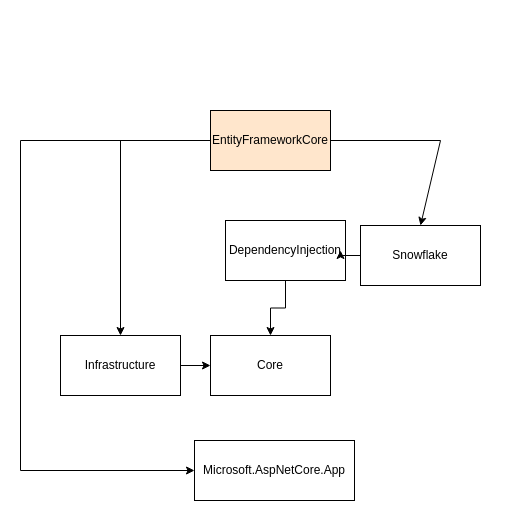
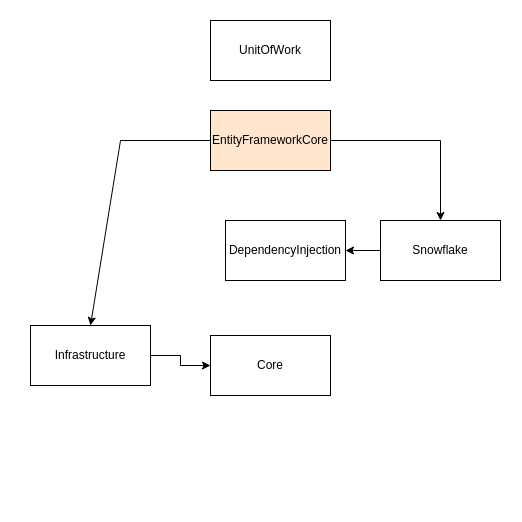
+ <mxCell id="13" value="UnitOfWork" style="whiteSpace=wrap;html=1;" parent="1" vertex="1"><mxGeometry x="210" y="20" width="120" height="60" as="geometry" /></mxCell>
- <mxCell id="8" value="Snowflake" style="whiteSpace=wrap;html=1;" parent="1" vertex="1"><mxGeometry x="360" y="225" width="120" height="60" as="geometry" /></mxCell>
+ <mxCell id="8" value="Snowflake" style="whiteSpace=wrap;html=1;" parent="1" vertex="1"><mxGeometry x="380" y="220" width="120" height="60" as="geometry" /></mxCell>
- <mxCell id="3" value="" style="edgeStyle=orthogonalEdgeStyle;rounded=0;orthogonalLoop=1;jettySize=auto;html=1;" parent="1" source="4" target="2" edge="1"><mxGeometry relative="1" as="geometry" /></mxCell>
- <mxCell id="9" value="" style="edgeStyle=orthogonalEdgeStyle;rounded=0;orthogonalLoop=1;jettySize=auto;html=1;entryX=0;entryY=0.5;entryDx=0;entryDy=0;" edge="1" parent="1" source="10" target="14"><mxGeometry relative="1" as="geometry"><mxPoint x="20" y="510" as="targetPoint" /><Array as="points"><mxPoint x="20" y="140" /><mxPoint x="20" y="470" /></Array></mxGeometry></mxCell>
- <mxCell id="6" value="Infrastructure" style="whiteSpace=wrap;html=1;" parent="1" vertex="1"><mxGeometry x="60" y="335" width="120" height="60" as="geometry" /></mxCell>
+ <mxCell id="6" value="Infrastructure" style="whiteSpace=wrap;html=1;" parent="1" vertex="1"><mxGeometry x="30" y="325" width="120" height="60" as="geometry" /></mxCell>
- <mxCell id="14" value="Microsoft.AspNetCore.App" style="rounded=0;whiteSpace=wrap;html=1;" vertex="1" parent="1"><mxGeometry x="194" y="440" width="160" height="60" as="geometry" /></mxCell>
